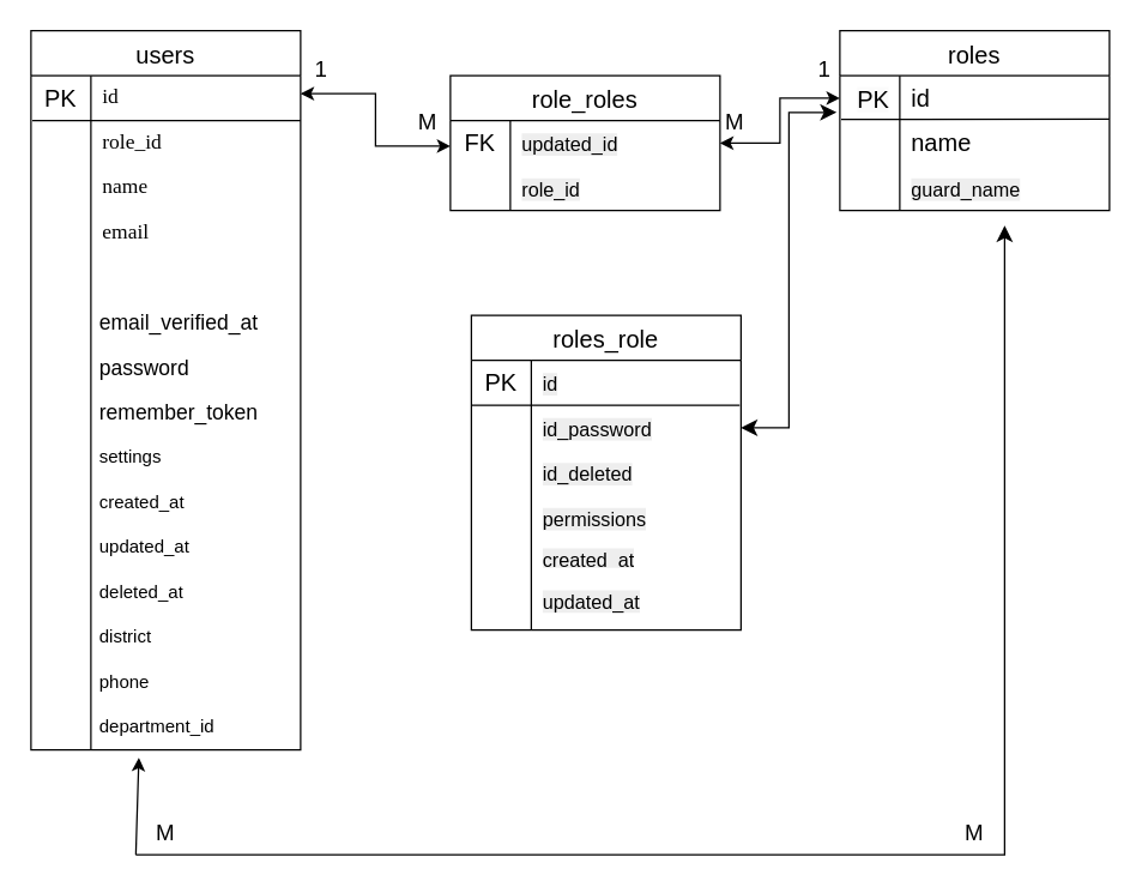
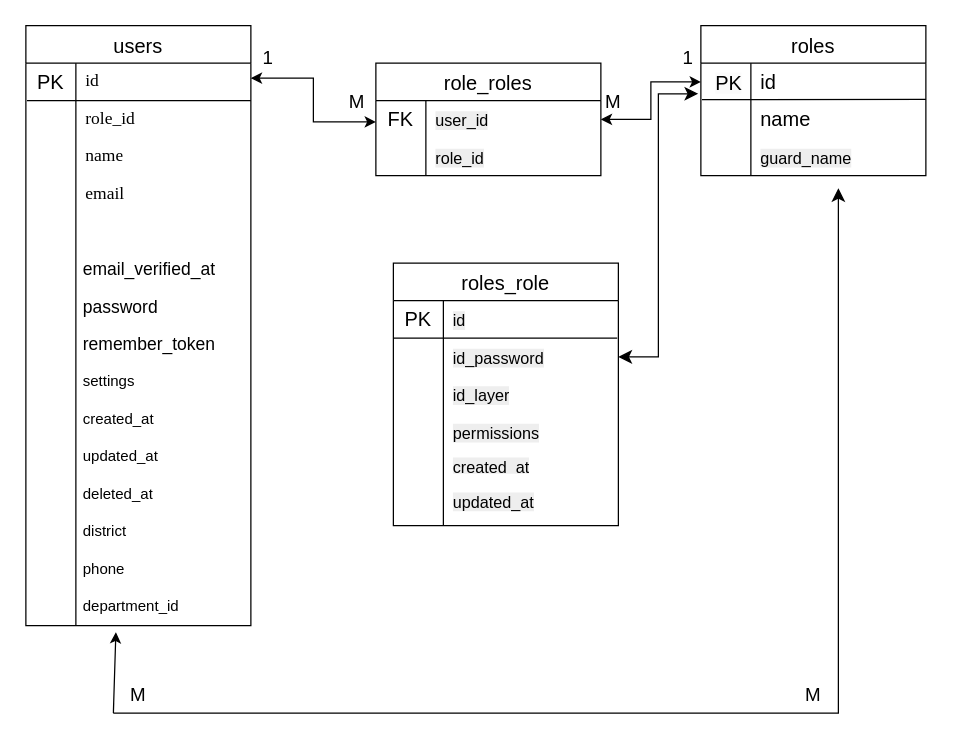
- <mxCell id="64" value="&lt;span style=&quot;font-family: Verdana, Arial, Helvetica, sans-serif; font-size: 12.96px; white-space: pre; background-color: rgb(238, 238, 238);&quot;&gt;updated_id&lt;/span&gt;" style="shape=partialRectangle;html=1;whiteSpace=wrap;connectable=0;fillColor=none;top=0;left=0;bottom=0;right=0;align=left;spacingLeft=6;overflow=hidden;strokeColor=inherit;fontSize=16;" vertex="1" parent="62"><mxGeometry x="40" width="140" height="30" as="geometry"><mxRectangle width="140" height="30" as="alternateBounds" /></mxGeometry></mxCell>
+ <mxCell id="64" value="&lt;span style=&quot;font-family: Verdana, Arial, Helvetica, sans-serif; font-size: 12.96px; white-space: pre; background-color: rgb(238, 238, 238);&quot;&gt;user_id&lt;/span&gt;" style="shape=partialRectangle;html=1;whiteSpace=wrap;connectable=0;fillColor=none;top=0;left=0;bottom=0;right=0;align=left;spacingLeft=6;overflow=hidden;strokeColor=inherit;fontSize=16;" vertex="1" parent="62"><mxGeometry x="40" width="140" height="30" as="geometry"><mxRectangle width="140" height="30" as="alternateBounds" /></mxGeometry></mxCell>
- <mxCell id="99" value="&lt;span style=&quot;font-family: Verdana, Arial, Helvetica, sans-serif; font-size: 12.96px; white-space: pre; background-color: rgb(238, 238, 238);&quot;&gt;id_deleted&lt;/span&gt;" style="shape=partialRectangle;html=1;whiteSpace=wrap;connectable=0;fillColor=none;top=0;left=0;bottom=0;right=0;align=left;spacingLeft=6;overflow=hidden;strokeColor=inherit;fontSize=16;" vertex="1" parent="97"><mxGeometry x="40" width="140" height="30" as="geometry"><mxRectangle width="140" height="30" as="alternateBounds" /></mxGeometry></mxCell>
+ <mxCell id="99" value="&lt;span style=&quot;font-family: Verdana, Arial, Helvetica, sans-serif; font-size: 12.96px; white-space: pre; background-color: rgb(238, 238, 238);&quot;&gt;id_layer&lt;/span&gt;" style="shape=partialRectangle;html=1;whiteSpace=wrap;connectable=0;fillColor=none;top=0;left=0;bottom=0;right=0;align=left;spacingLeft=6;overflow=hidden;strokeColor=inherit;fontSize=16;" vertex="1" parent="97"><mxGeometry x="40" width="140" height="30" as="geometry"><mxRectangle width="140" height="30" as="alternateBounds" /></mxGeometry></mxCell>
